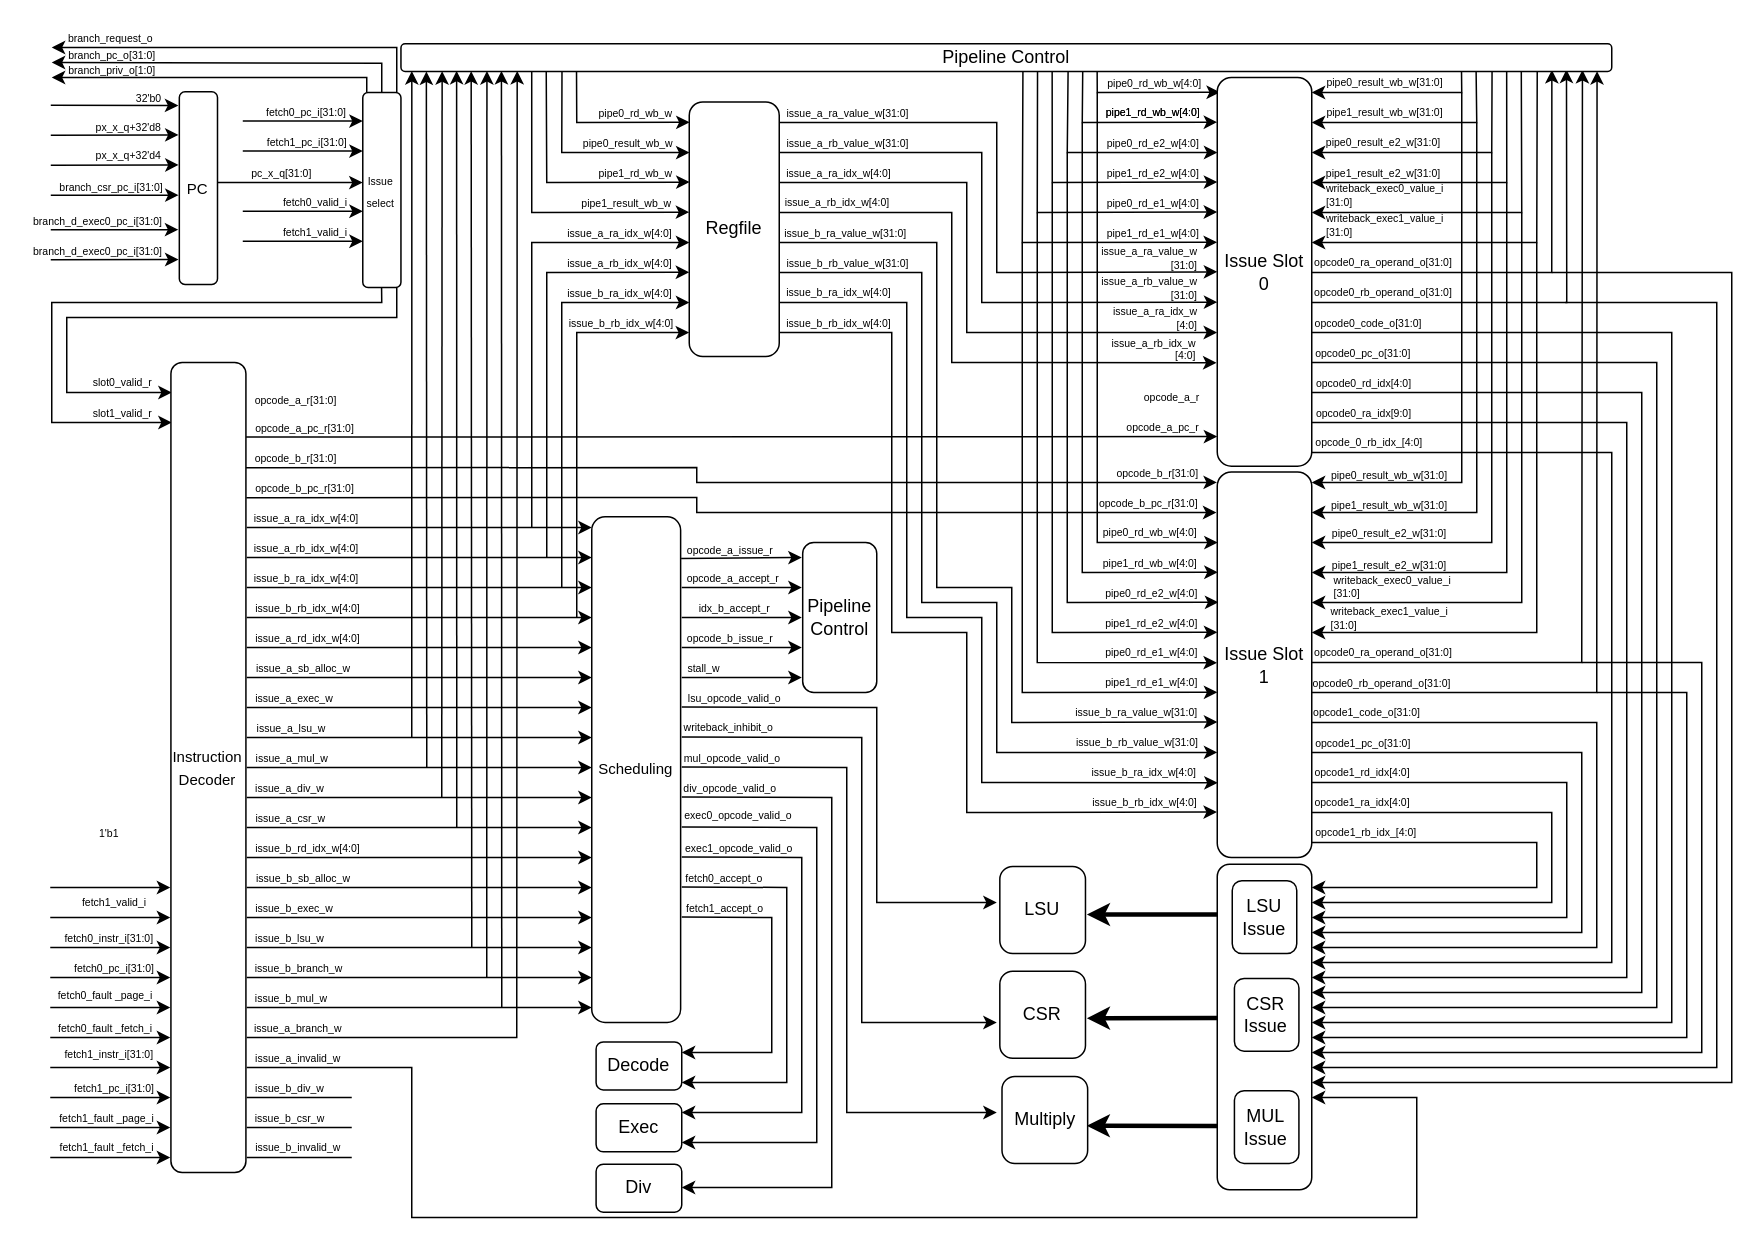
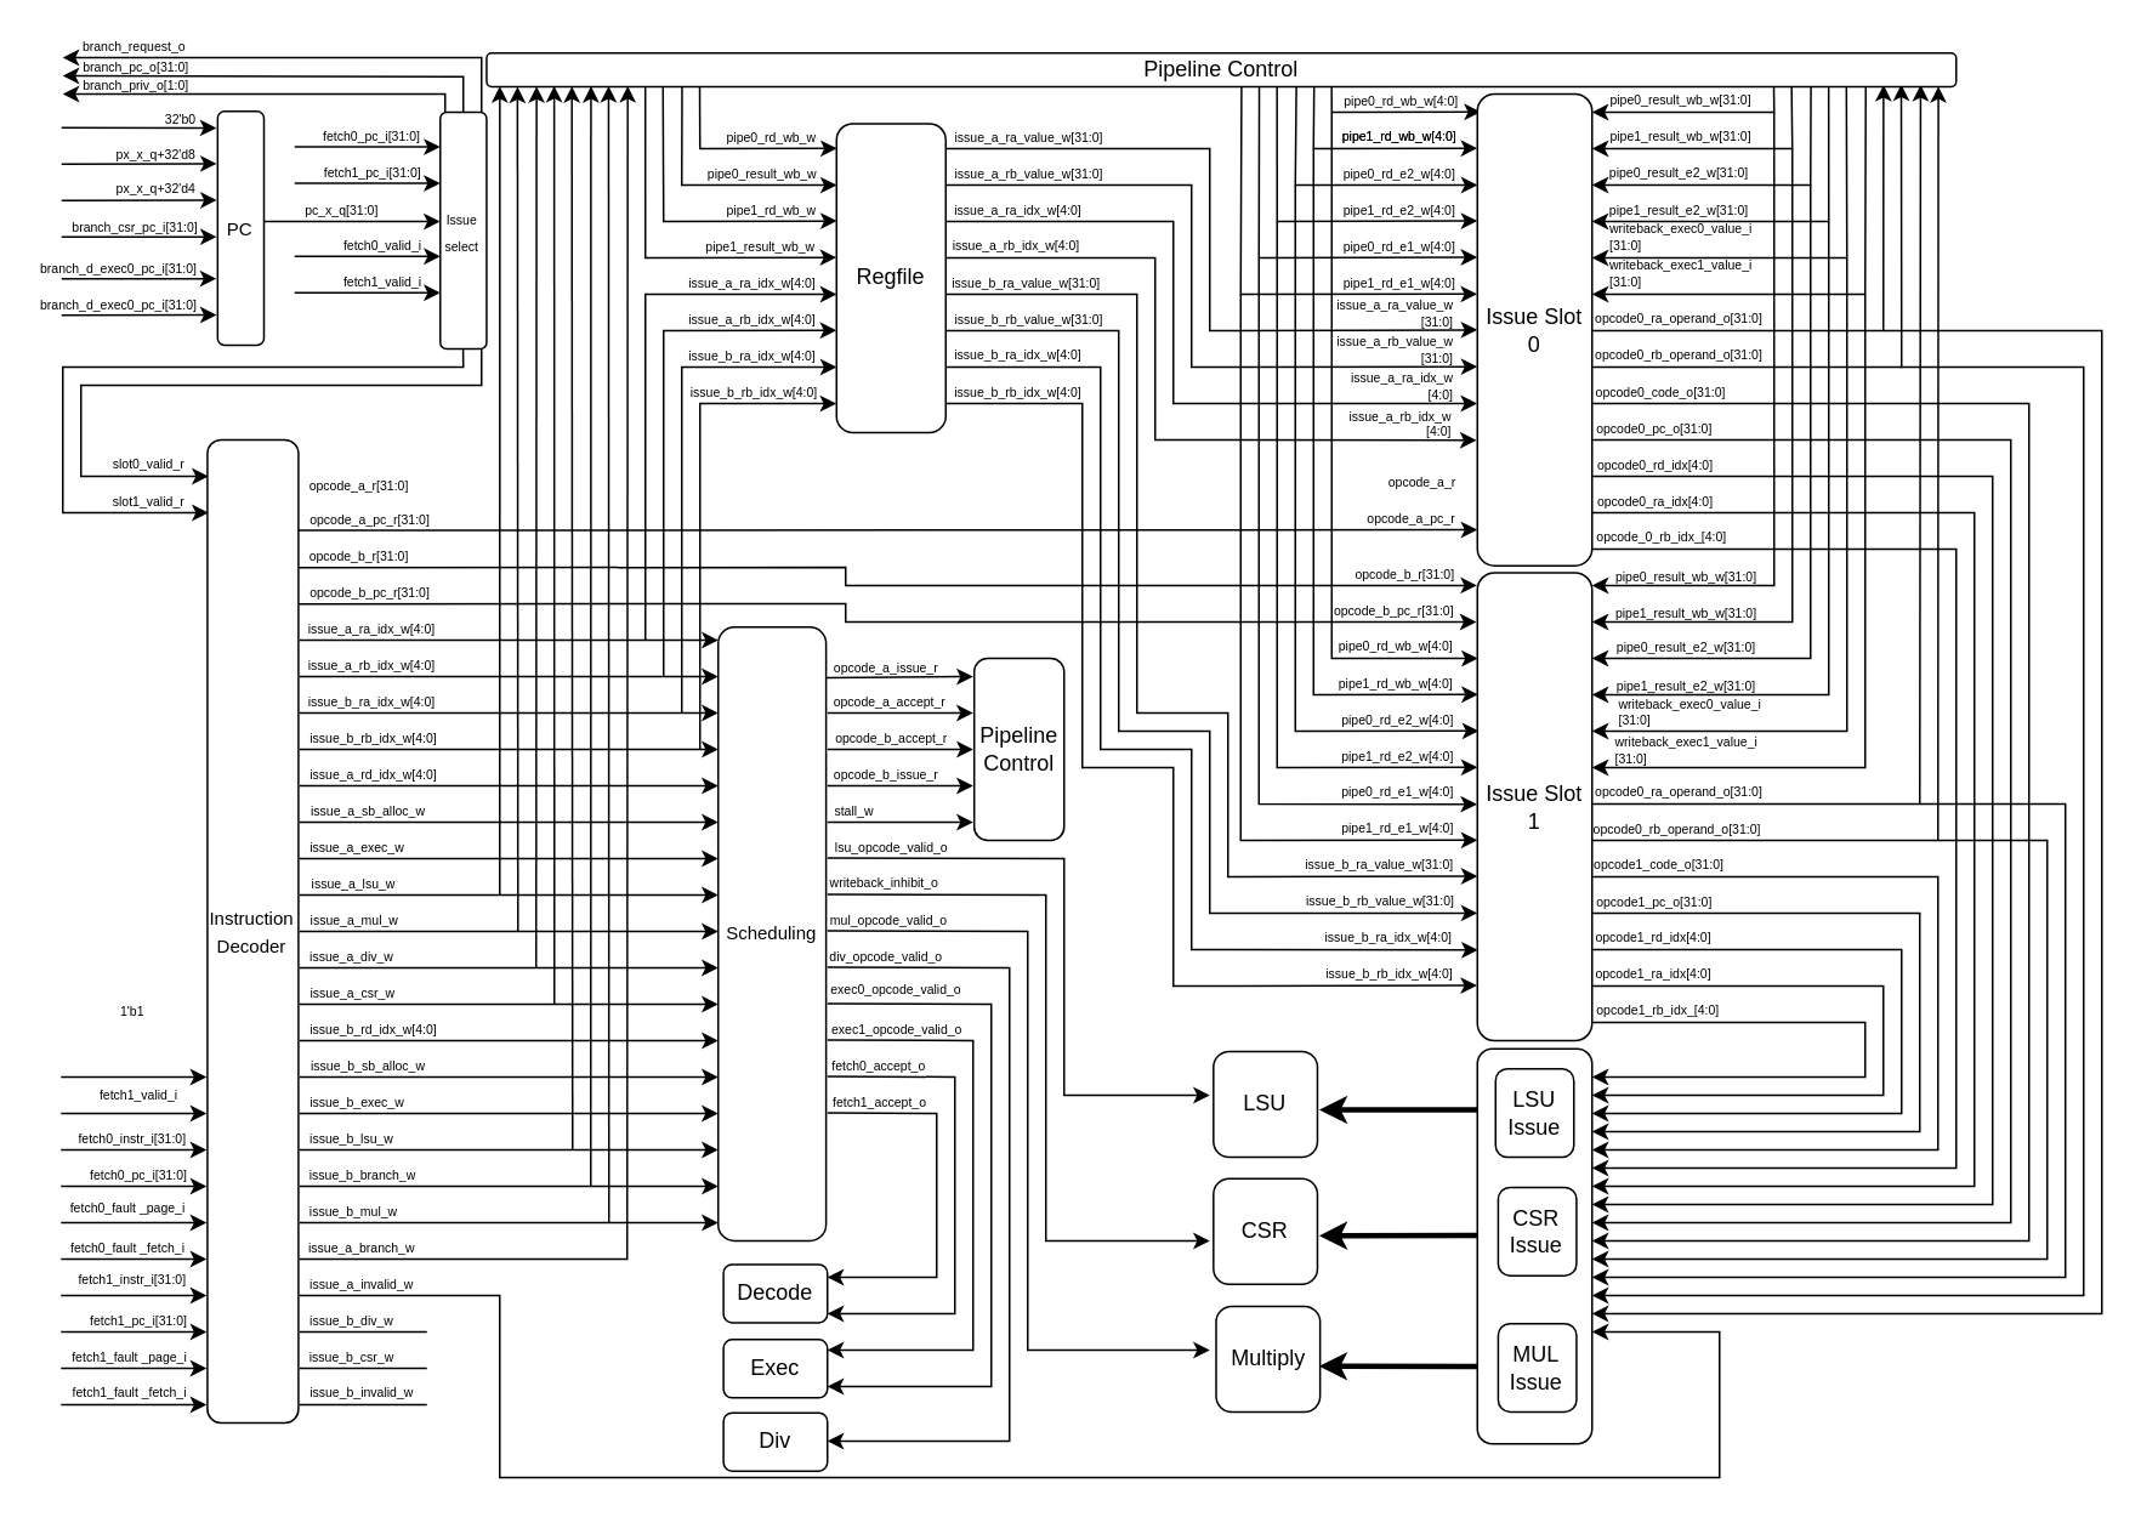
- <mxCell id="243" value="&lt;font style=&quot;font-size: 7px;&quot;&gt;opcode0_ra_idx[9:0]&lt;/font&gt;" style="text;strokeColor=none;align=center;fillColor=none;html=1;verticalAlign=middle;whiteSpace=wrap;rounded=0;" parent="1" vertex="1"><mxGeometry x="874" y="267.54" width="70" height="13" as="geometry" /></mxCell>
+ <mxCell id="243" value="&lt;font style=&quot;font-size: 7px;&quot;&gt;opcode0_ra_idx[4:0]&lt;/font&gt;" style="text;strokeColor=none;align=center;fillColor=none;html=1;verticalAlign=middle;whiteSpace=wrap;rounded=0;" parent="1" vertex="1"><mxGeometry x="874" y="267.54" width="70" height="13" as="geometry" /></mxCell>
- <mxCell id="204" value="&lt;span style=&quot;font-size: 7px;&quot;&gt;idx_b_accept_r&lt;/span&gt;" style="text;strokeColor=none;align=center;fillColor=none;html=1;verticalAlign=middle;whiteSpace=wrap;rounded=0;" parent="1" vertex="1"><mxGeometry x="460.13" y="399.14" width="59" height="10" as="geometry" /></mxCell>
+ <mxCell id="204" value="&lt;span style=&quot;font-size: 7px;&quot;&gt;opcode_b_accept_r&lt;/span&gt;" style="text;strokeColor=none;align=center;fillColor=none;html=1;verticalAlign=middle;whiteSpace=wrap;rounded=0;" parent="1" vertex="1"><mxGeometry x="460.13" y="399.14" width="59" height="10" as="geometry" /></mxCell>
